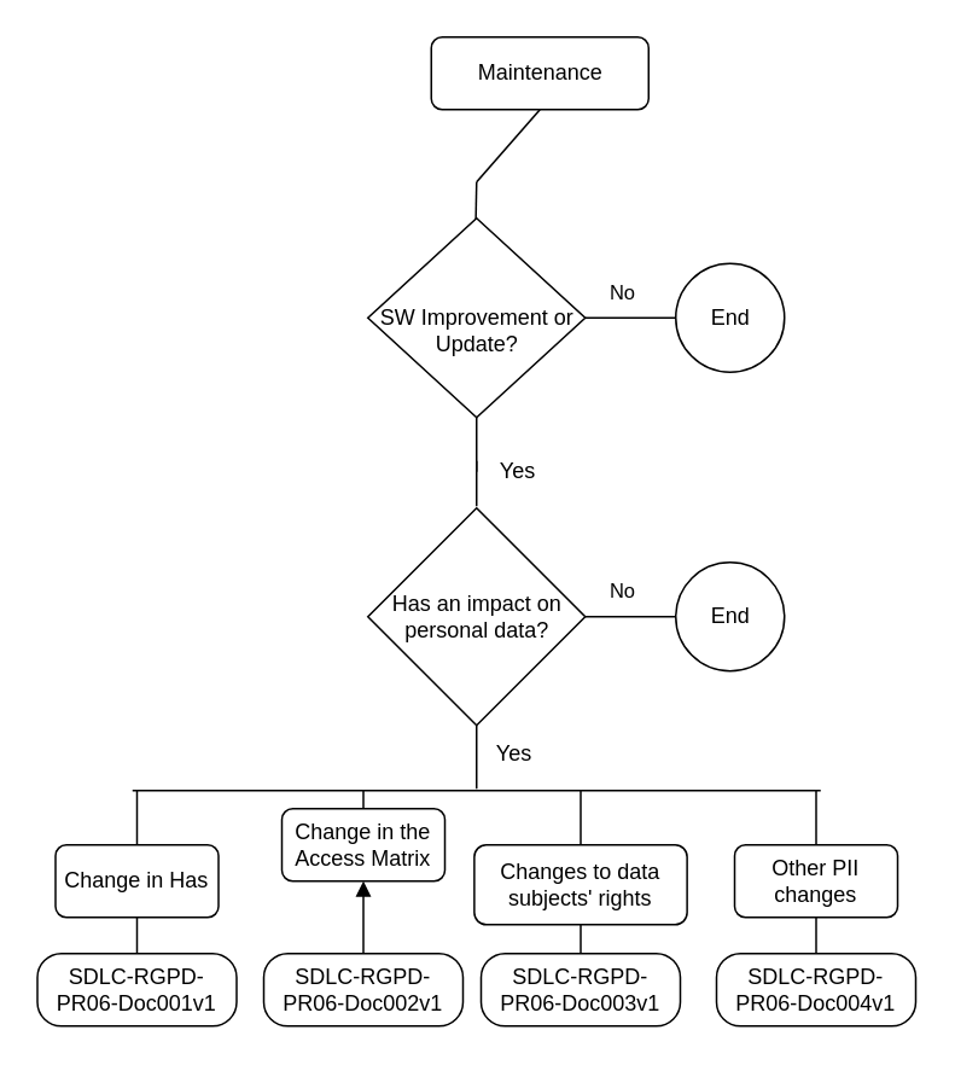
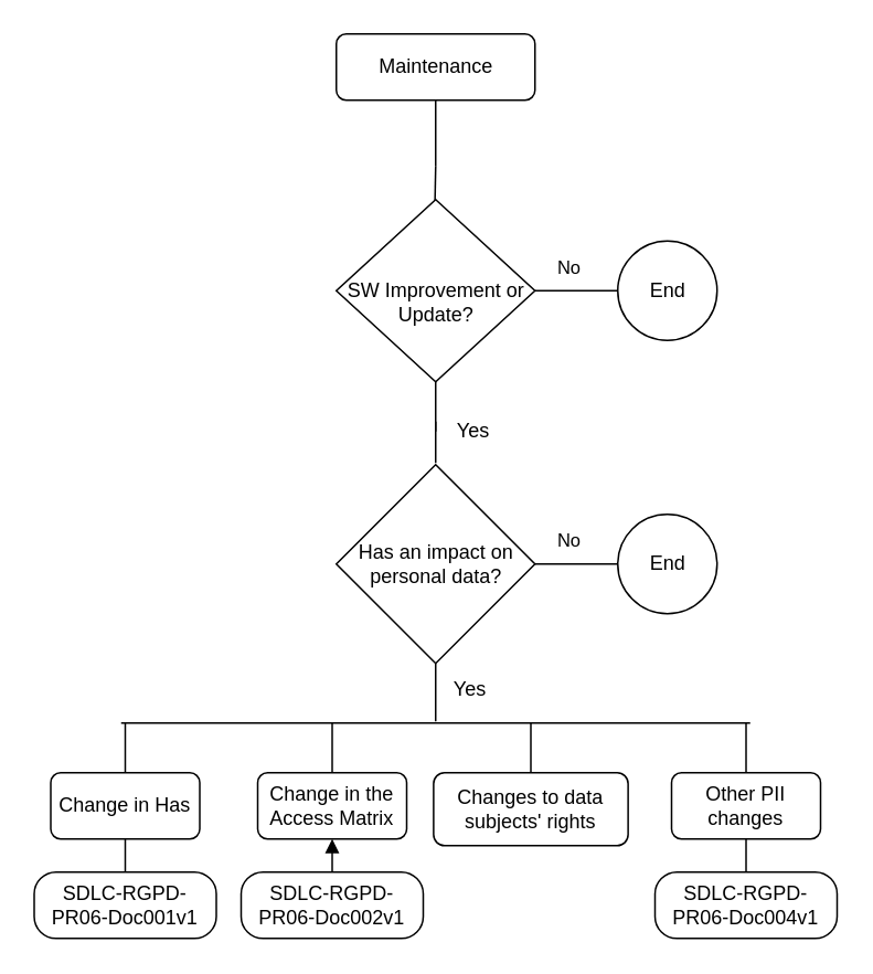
- <mxCell id="2" value="Maintenance" style="rounded=1;whiteSpace=wrap;html=1;fontSize=12;glass=0;strokeWidth=1;shadow=0;" parent="1" vertex="1"><mxGeometry x="237.5" y="20" width="120" height="40" as="geometry" /></mxCell>
+ <mxCell id="2" value="Maintenance" style="rounded=1;whiteSpace=wrap;html=1;fontSize=12;glass=0;strokeWidth=1;shadow=0;" parent="1" vertex="1"><mxGeometry x="202.5" y="20" width="120" height="40" as="geometry" /></mxCell>
- <mxCell id="17" value="&lt;div&gt;&lt;span&gt;Change in the Access Matrix&lt;/span&gt;&lt;br&gt;&lt;/div&gt;" style="rounded=1;whiteSpace=wrap;html=1;fontSize=12;glass=0;strokeWidth=1;shadow=0;" parent="1" vertex="1"><mxGeometry x="155" y="446" width="90" height="40" as="geometry" /></mxCell>
+ <mxCell id="17" value="&lt;div&gt;&lt;span&gt;Change in the Access Matrix&lt;/span&gt;&lt;br&gt;&lt;/div&gt;" style="rounded=1;whiteSpace=wrap;html=1;fontSize=12;glass=0;strokeWidth=1;shadow=0;" parent="1" vertex="1"><mxGeometry x="155" y="466" width="90" height="40" as="geometry" /></mxCell>
- <mxCell id="26" value="" style="endArrow=none;html=1;" parent="1" source="25" target="19" edge="1"><mxGeometry width="50" height="50" relative="1" as="geometry"><mxPoint x="330" y="476" as="sourcePoint" /><mxPoint x="320" y="506" as="targetPoint" /></mxGeometry></mxCell>
- <mxCell id="25" value="SDLC-RGPD-PR06-Doc003v1" style="rounded=1;whiteSpace=wrap;html=1;fontSize=12;glass=0;strokeWidth=1;shadow=0;arcSize=33;" parent="1" vertex="1"><mxGeometry x="265" y="526" width="110" height="40" as="geometry" /></mxCell>
